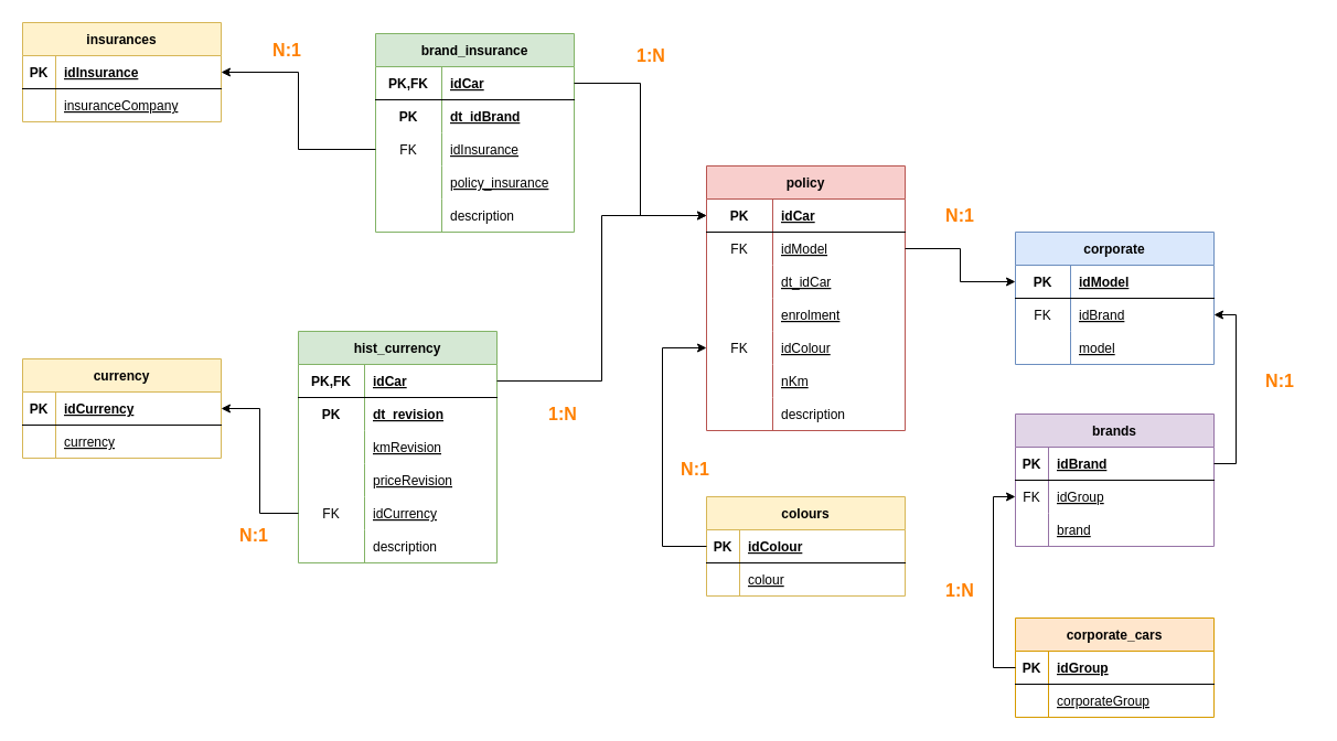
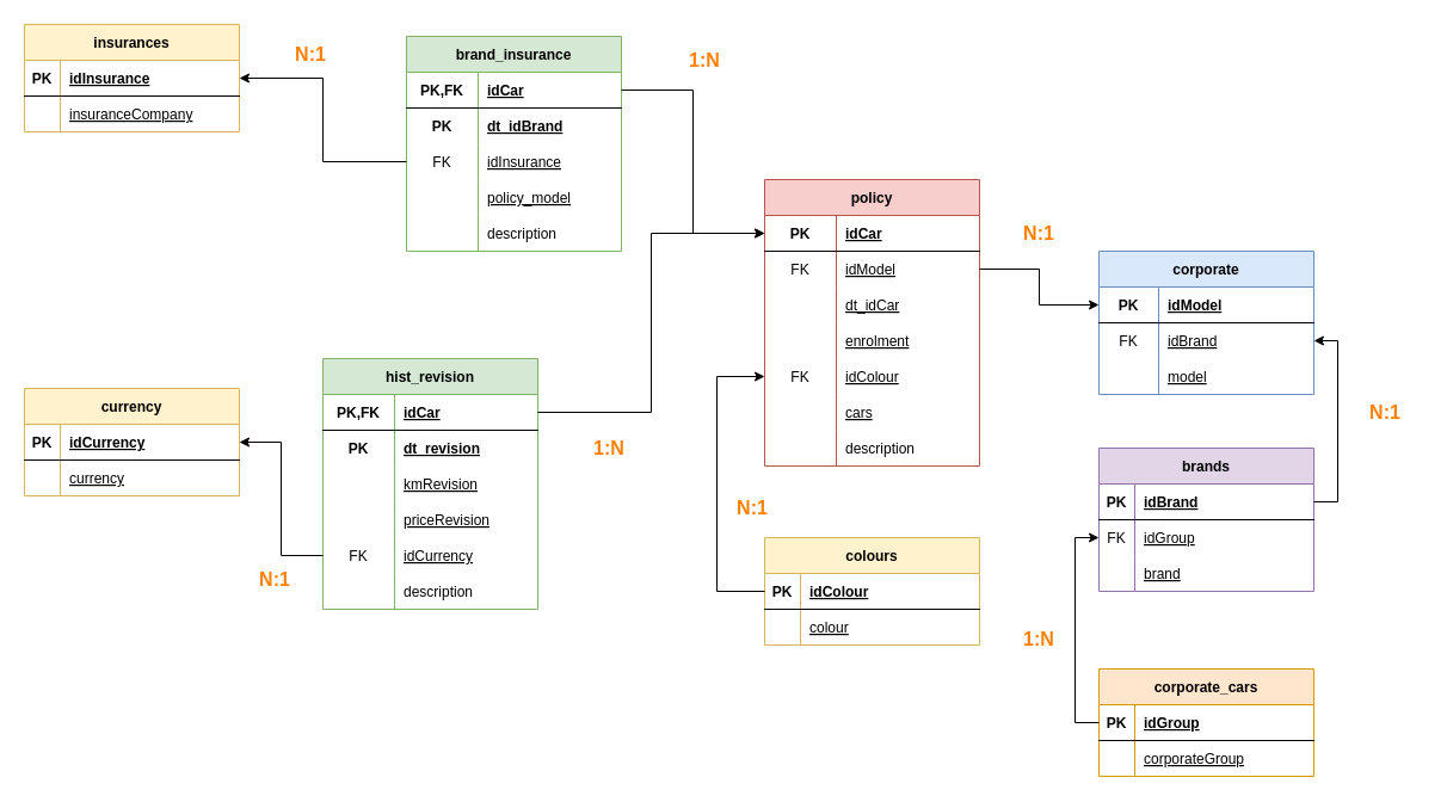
- <mxCell id="32" value="policy_insurance" style="shape=partialRectangle;connectable=0;fillColor=none;top=0;left=0;bottom=0;right=0;align=left;spacingLeft=6;overflow=hidden;fontStyle=4" parent="30" vertex="1"><mxGeometry x="60" width="120.0" height="30" as="geometry"><mxRectangle width="120.0" height="30" as="alternateBounds" /></mxGeometry></mxCell>
+ <mxCell id="32" value="policy_model" style="shape=partialRectangle;connectable=0;fillColor=none;top=0;left=0;bottom=0;right=0;align=left;spacingLeft=6;overflow=hidden;fontStyle=4" parent="30" vertex="1"><mxGeometry x="60" width="120.0" height="30" as="geometry"><mxRectangle width="120.0" height="30" as="alternateBounds" /></mxGeometry></mxCell>
- <mxCell id="37" value="hist_currency" style="shape=table;startSize=30;container=1;collapsible=1;childLayout=tableLayout;fixedRows=1;rowLines=0;fontStyle=1;align=center;resizeLast=1;fillColor=#d5e8d4;strokeColor=#82b366;" parent="1" vertex="1"><mxGeometry x="270" y="300" width="180" height="210" as="geometry" /></mxCell>
+ <mxCell id="37" value="hist_revision" style="shape=table;startSize=30;container=1;collapsible=1;childLayout=tableLayout;fixedRows=1;rowLines=0;fontStyle=1;align=center;resizeLast=1;fillColor=#d5e8d4;strokeColor=#82b366;" parent="1" vertex="1"><mxGeometry x="270" y="300" width="180" height="210" as="geometry" /></mxCell>
- <mxCell id="75" value="nKm" style="shape=partialRectangle;connectable=0;fillColor=none;top=0;left=0;bottom=0;right=0;align=left;spacingLeft=6;overflow=hidden;fontStyle=4" parent="73" vertex="1"><mxGeometry x="60" width="120" height="30" as="geometry"><mxRectangle width="120" height="30" as="alternateBounds" /></mxGeometry></mxCell>
+ <mxCell id="75" value="cars" style="shape=partialRectangle;connectable=0;fillColor=none;top=0;left=0;bottom=0;right=0;align=left;spacingLeft=6;overflow=hidden;fontStyle=4" parent="73" vertex="1"><mxGeometry x="60" width="120" height="30" as="geometry"><mxRectangle width="120" height="30" as="alternateBounds" /></mxGeometry></mxCell>
